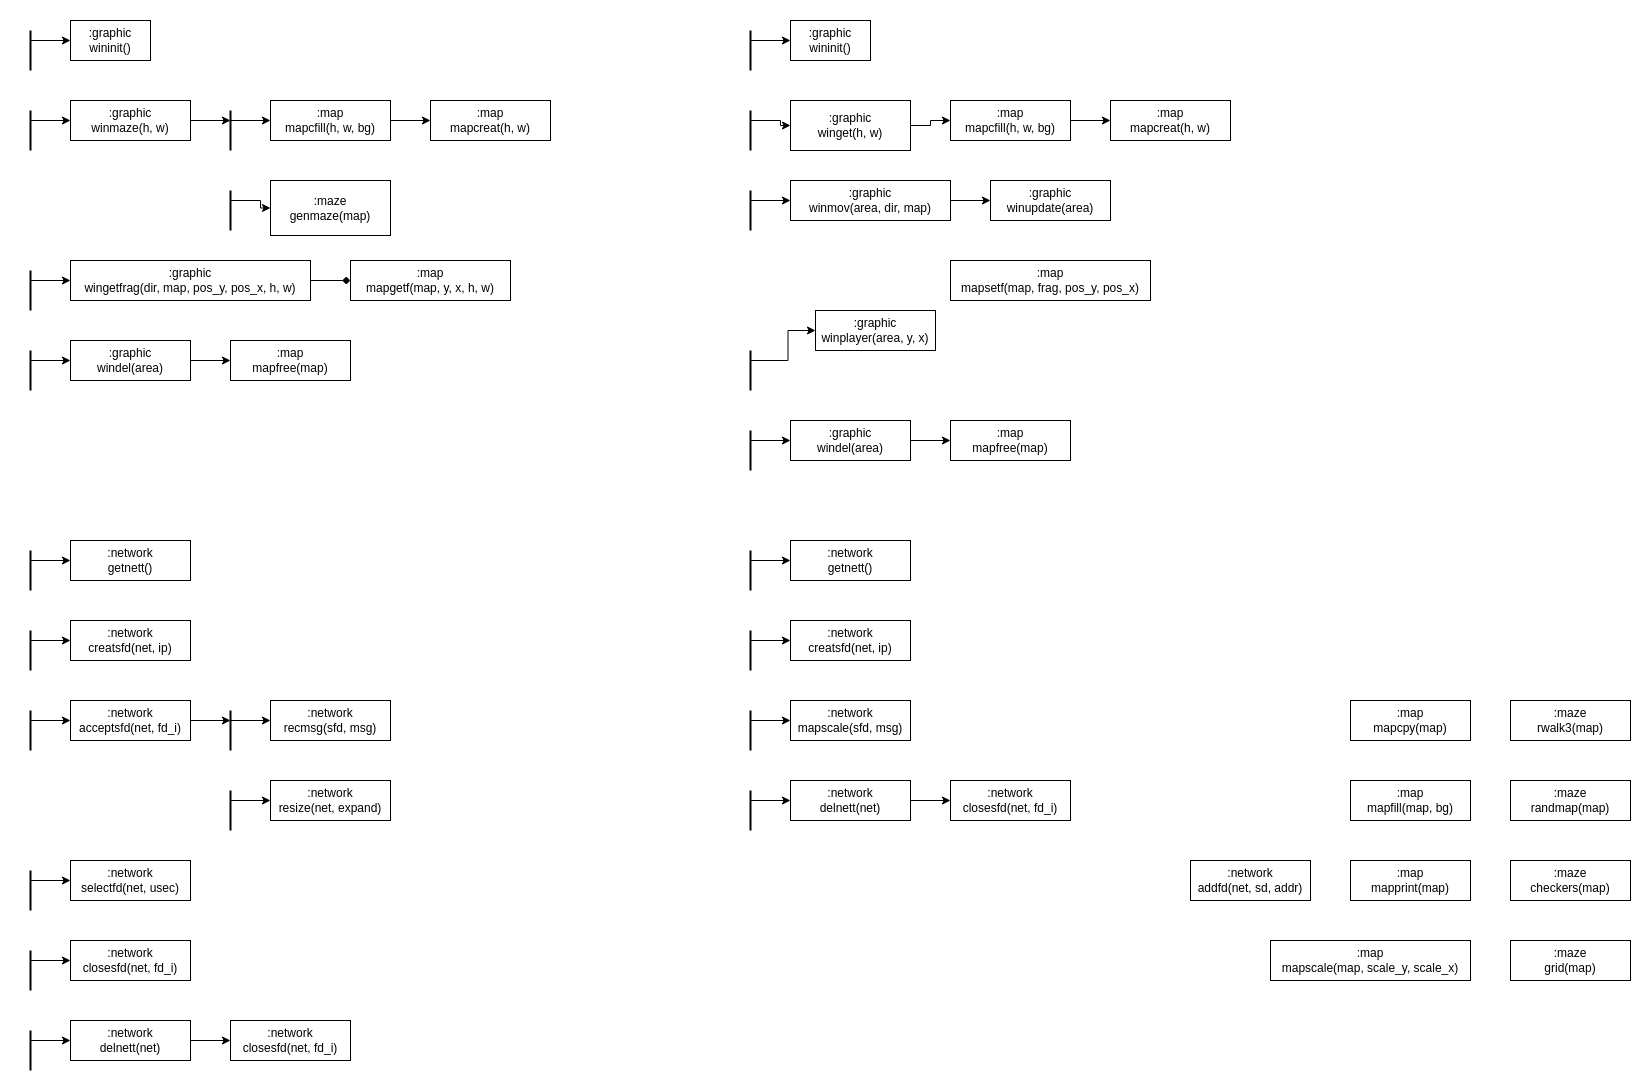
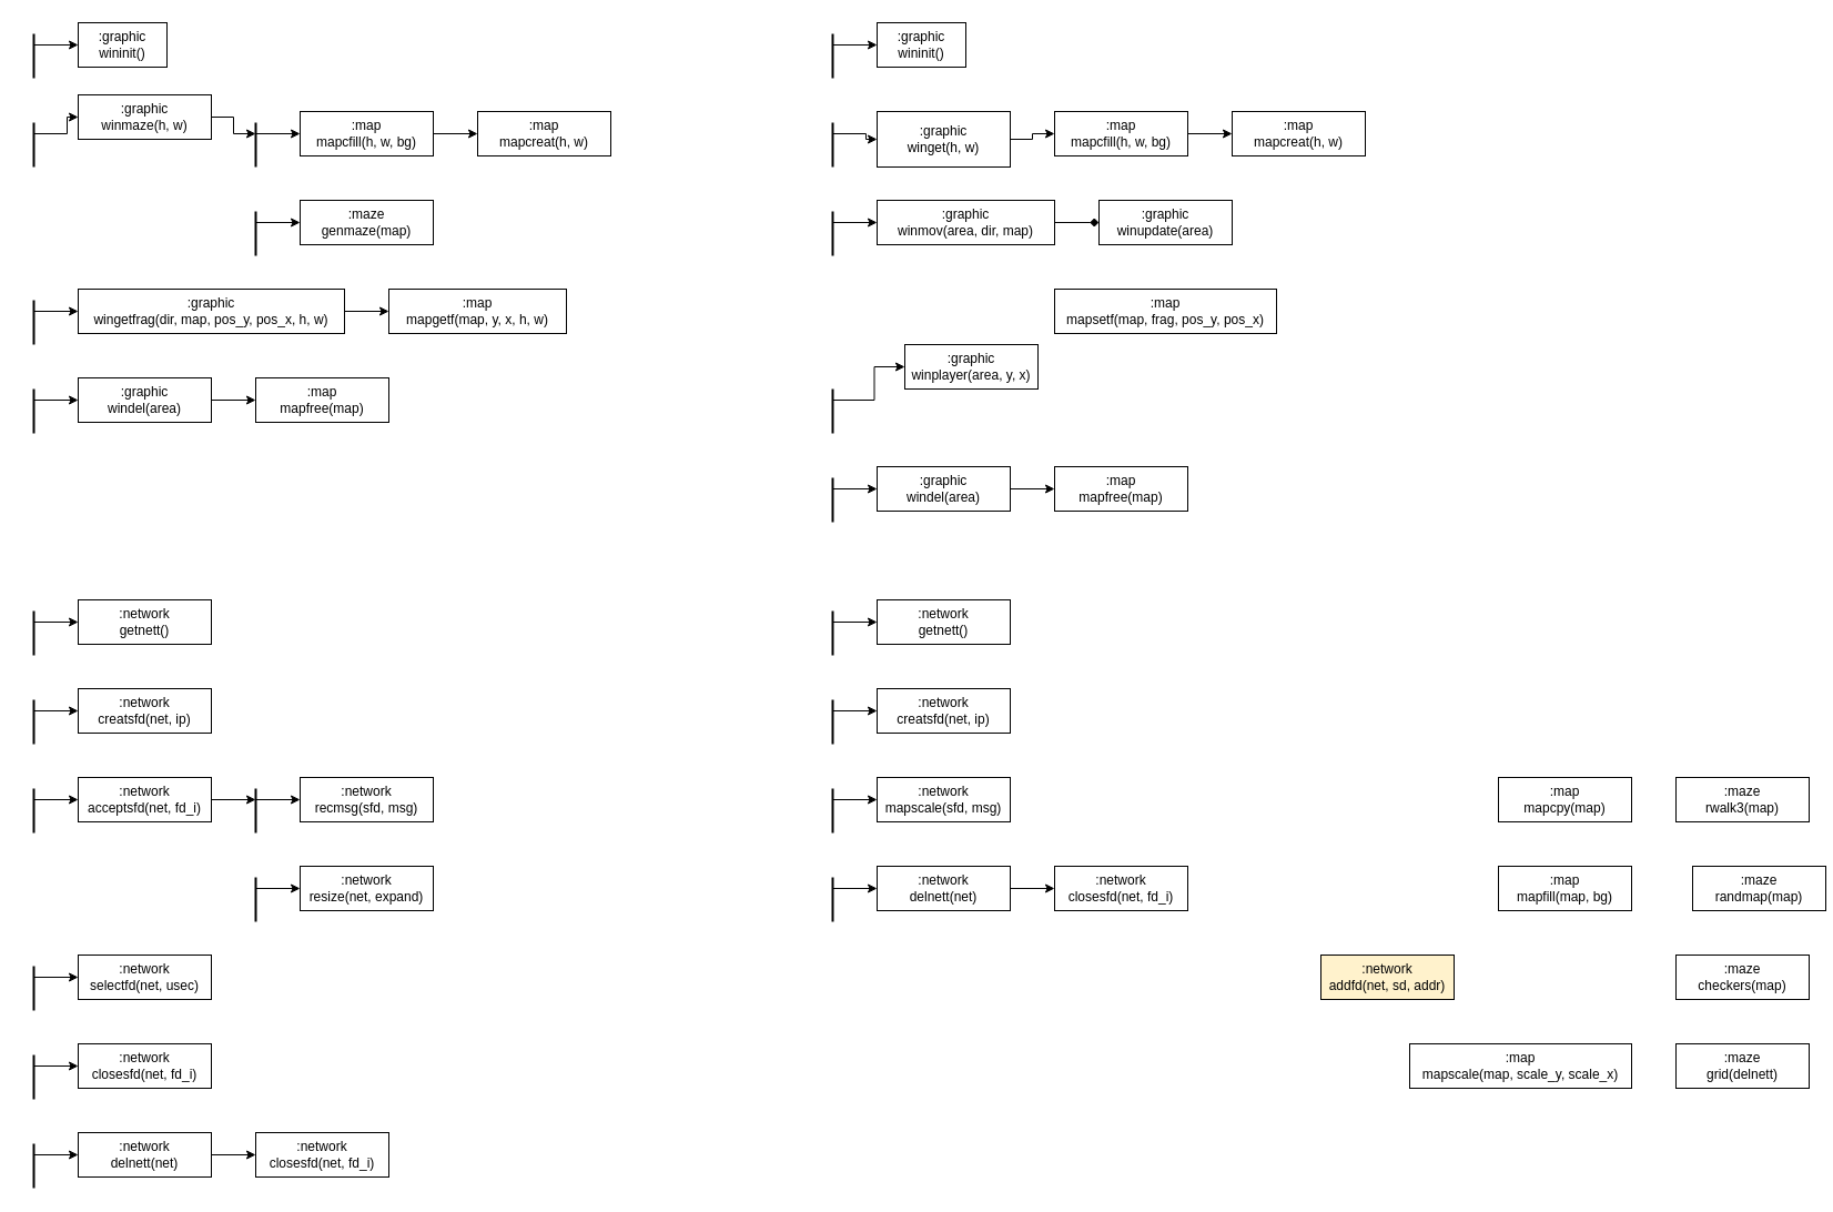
- <mxCell id="6" value=":graphic&lt;br&gt;winmaze(h, w)" style="rounded=0;whiteSpace=wrap;html=1;" vertex="1" parent="1"><mxGeometry x="70" y="100" width="120" height="40" as="geometry" /></mxCell>
+ <mxCell id="6" value=":graphic&lt;br&gt;winmaze(h, w)" style="rounded=0;whiteSpace=wrap;html=1;" vertex="1" parent="1"><mxGeometry x="70" y="85" width="120" height="40" as="geometry" /></mxCell>
- <mxCell id="10" style="edgeStyle=orthogonalEdgeStyle;rounded=0;orthogonalLoop=1;jettySize=auto;html=1;exitX=1;exitY=0.5;exitDx=0;exitDy=0;entryX=0;entryY=0.5;entryDx=0;entryDy=0;" edge="1" parent="1" source="11" target="7"><mxGeometry relative="1" as="geometry" /></mxCell>
+ <mxCell id="10" style="edgeStyle=orthogonalEdgeStyle;rounded=0;orthogonalLoop=1;jettySize=auto;html=1;exitX=1;exitY=0.5;exitDx=0;exitDy=0;entryX=0;entryY=0.5;entryDx=0;entryDy=0;endArrow=diamond;" edge="1" parent="1" source="11" target="7"><mxGeometry relative="1" as="geometry" /></mxCell>
- <mxCell id="36" value="&lt;div&gt;:maze&lt;/div&gt;&lt;div&gt;genmaze(map)&lt;/div&gt;" style="rounded=0;whiteSpace=wrap;html=1;" vertex="1" parent="1"><mxGeometry x="270" y="180" width="120" height="55" as="geometry" /></mxCell>
+ <mxCell id="36" value="&lt;div&gt;:maze&lt;/div&gt;&lt;div&gt;genmaze(map)&lt;/div&gt;" style="rounded=0;whiteSpace=wrap;html=1;" vertex="1" parent="1"><mxGeometry x="270" y="180" width="120" height="40" as="geometry" /></mxCell>
- <mxCell id="8" style="edgeStyle=orthogonalEdgeStyle;rounded=0;orthogonalLoop=1;jettySize=auto;html=1;exitX=1;exitY=0.5;exitDx=0;exitDy=0;entryX=0;entryY=0.5;entryDx=0;entryDy=0;endArrow=diamond;" edge="1" parent="1" source="9" target="45"><mxGeometry relative="1" as="geometry" /></mxCell>
+ <mxCell id="8" style="edgeStyle=orthogonalEdgeStyle;rounded=0;orthogonalLoop=1;jettySize=auto;html=1;exitX=1;exitY=0.5;exitDx=0;exitDy=0;entryX=0;entryY=0.5;entryDx=0;entryDy=0;" edge="1" parent="1" source="9" target="45"><mxGeometry relative="1" as="geometry" /></mxCell>
- <mxCell id="38" value="&lt;div&gt;:maze&lt;/div&gt;randmap(map)" style="rounded=0;whiteSpace=wrap;html=1;" vertex="1" parent="1"><mxGeometry x="1510" y="780" width="120" height="40" as="geometry" /></mxCell>
+ <mxCell id="38" value="&lt;div&gt;:maze&lt;/div&gt;randmap(map)" style="rounded=0;whiteSpace=wrap;html=1;" vertex="1" parent="1"><mxGeometry x="1525" y="780" width="120" height="40" as="geometry" /></mxCell>
- <mxCell id="66" value=":network&lt;br&gt;addfd(net, sd, addr)" style="rounded=0;whiteSpace=wrap;html=1;" vertex="1" parent="1"><mxGeometry x="1190" y="860" width="120" height="40" as="geometry" /></mxCell>
+ <mxCell id="66" value=":network&lt;br&gt;addfd(net, sd, addr)" style="rounded=0;whiteSpace=wrap;html=1;fillColor=#fff2cc;" vertex="1" parent="1"><mxGeometry x="1190" y="860" width="120" height="40" as="geometry" /></mxCell>
- <mxCell id="49" value="&lt;div&gt;:map&lt;/div&gt;mapprint(map)" style="rounded=0;whiteSpace=wrap;html=1;" vertex="1" parent="1"><mxGeometry x="1350" y="860" width="120" height="40" as="geometry" /></mxCell>
- <mxCell id="39" value="&lt;div&gt;:maze&lt;/div&gt;grid(map)" style="rounded=0;whiteSpace=wrap;html=1;" vertex="1" parent="1"><mxGeometry x="1510" y="940" width="120" height="40" as="geometry" /></mxCell>
+ <mxCell id="39" value="&lt;div&gt;:maze&lt;/div&gt;grid(delnett)" style="rounded=0;whiteSpace=wrap;html=1;" vertex="1" parent="1"><mxGeometry x="1510" y="940" width="120" height="40" as="geometry" /></mxCell>
